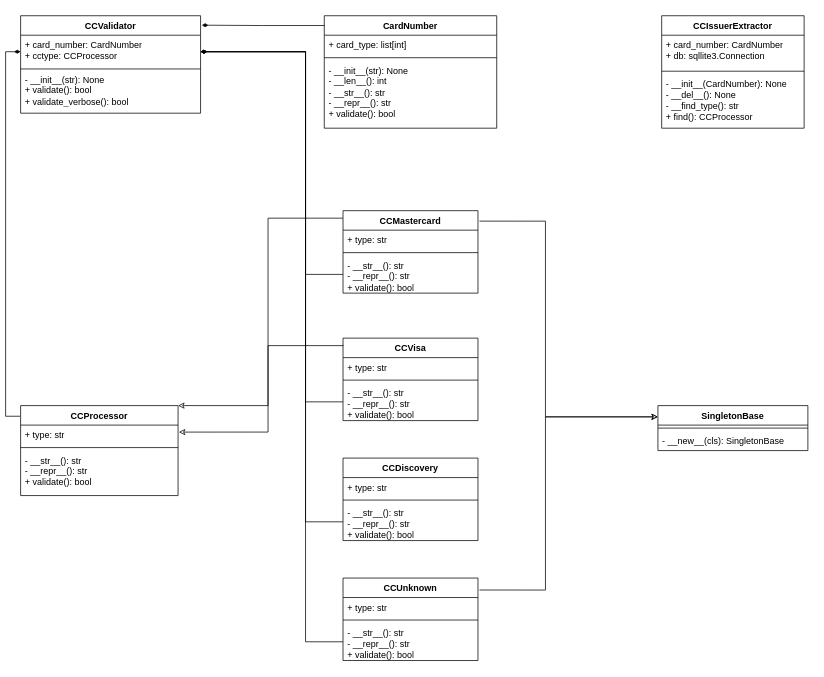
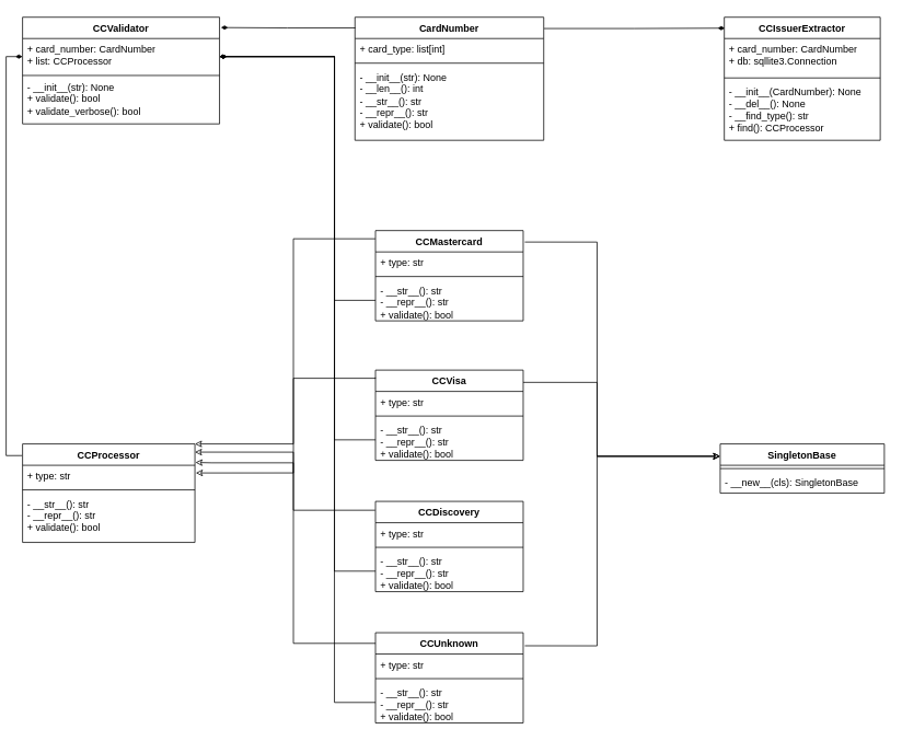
+ <mxCell id="6" style="edgeStyle=orthogonalEdgeStyle;rounded=0;orthogonalLoop=1;jettySize=auto;html=1;entryX=0.004;entryY=0.089;entryDx=0;entryDy=0;entryPerimeter=0;exitX=1.002;exitY=0.092;exitDx=0;exitDy=0;exitPerimeter=0;endArrow=diamondThin;endFill=1;" edge="1" parent="1" source="7" target="11"><mxGeometry relative="1" as="geometry"><mxPoint x="720" y="40" as="sourcePoint" /></mxGeometry></mxCell>
- <mxCell id="3" value="+ card_number: CardNumber&lt;br&gt;+ cctype: CCProcessor" style="text;strokeColor=none;fillColor=none;align=left;verticalAlign=top;spacingLeft=4;spacingRight=4;overflow=hidden;rotatable=0;points=[[0,0.5],[1,0.5]];portConstraint=eastwest;whiteSpace=wrap;html=1;" parent="2" vertex="1"><mxGeometry y="26" width="240" height="44" as="geometry" /></mxCell>
+ <mxCell id="3" value="+ card_number: CardNumber&lt;br&gt;+ list: CCProcessor" style="text;strokeColor=none;fillColor=none;align=left;verticalAlign=top;spacingLeft=4;spacingRight=4;overflow=hidden;rotatable=0;points=[[0,0.5],[1,0.5]];portConstraint=eastwest;whiteSpace=wrap;html=1;" parent="2" vertex="1"><mxGeometry y="26" width="240" height="44" as="geometry" /></mxCell>
+ <mxCell id="36" style="edgeStyle=orthogonalEdgeStyle;rounded=0;orthogonalLoop=1;jettySize=auto;html=1;entryX=1;entryY=0.136;entryDx=0;entryDy=0;exitX=0;exitY=0.25;exitDx=0;exitDy=0;entryPerimeter=0;startArrow=classic;startFill=0;endArrow=none;endFill=0;" edge="1" parent="1" source="37" target="23"><mxGeometry relative="1" as="geometry"><Array as="points"><mxPoint x="720" y="555" /><mxPoint x="720" y="465" /></Array></mxGeometry></mxCell>
+ <mxCell id="42" style="edgeStyle=orthogonalEdgeStyle;rounded=0;orthogonalLoop=1;jettySize=auto;html=1;entryX=1.003;entryY=0.188;entryDx=0;entryDy=0;entryPerimeter=0;exitX=-0.002;exitY=0.098;exitDx=0;exitDy=0;exitPerimeter=0;endArrow=classic;endFill=0;" edge="1" parent="1" source="27" target="15"><mxGeometry relative="1" as="geometry"><mxPoint x="440" y="621" as="sourcePoint" /><mxPoint x="250" y="550" as="targetPoint" /><Array as="points"><mxPoint x="350" y="621" /><mxPoint x="350" y="563" /><mxPoint x="250" y="563" /></Array></mxGeometry></mxCell>
+ <mxCell id="43" style="edgeStyle=orthogonalEdgeStyle;rounded=0;orthogonalLoop=1;jettySize=auto;html=1;exitX=0;exitY=0.118;exitDx=0;exitDy=0;exitPerimeter=0;entryX=1;entryY=0.083;entryDx=0;entryDy=0;entryPerimeter=0;endArrow=classic;endFill=0;" edge="1" parent="1" source="31" target="15"><mxGeometry relative="1" as="geometry"><mxPoint x="250" y="570" as="targetPoint" /><Array as="points"><mxPoint x="350" y="783" /><mxPoint x="350" y="550" /></Array></mxGeometry></mxCell>
